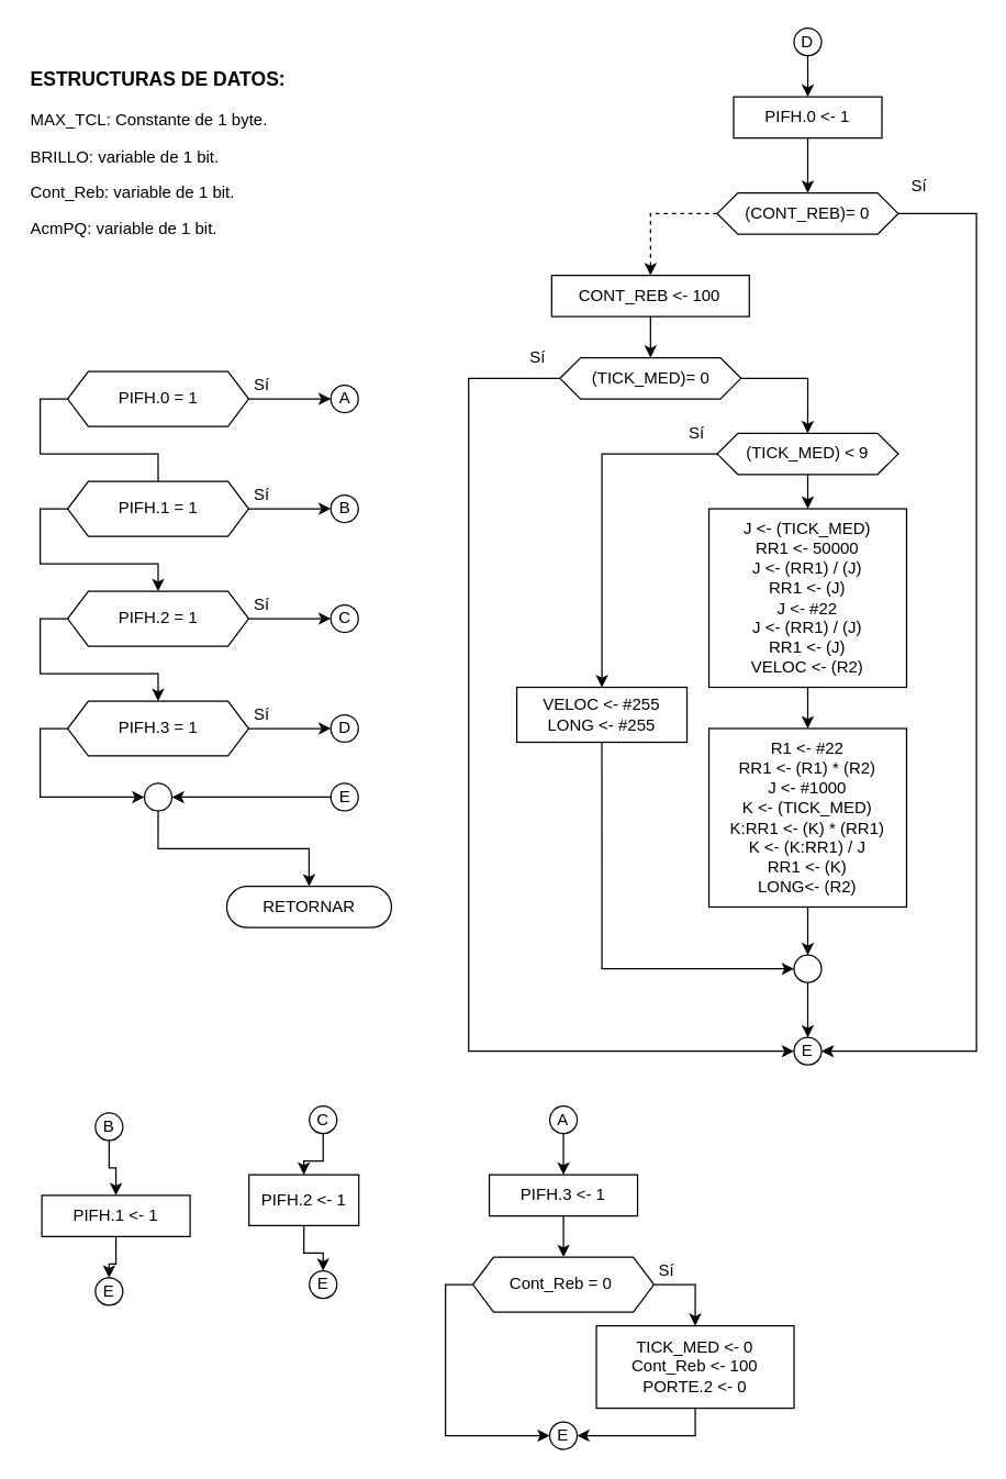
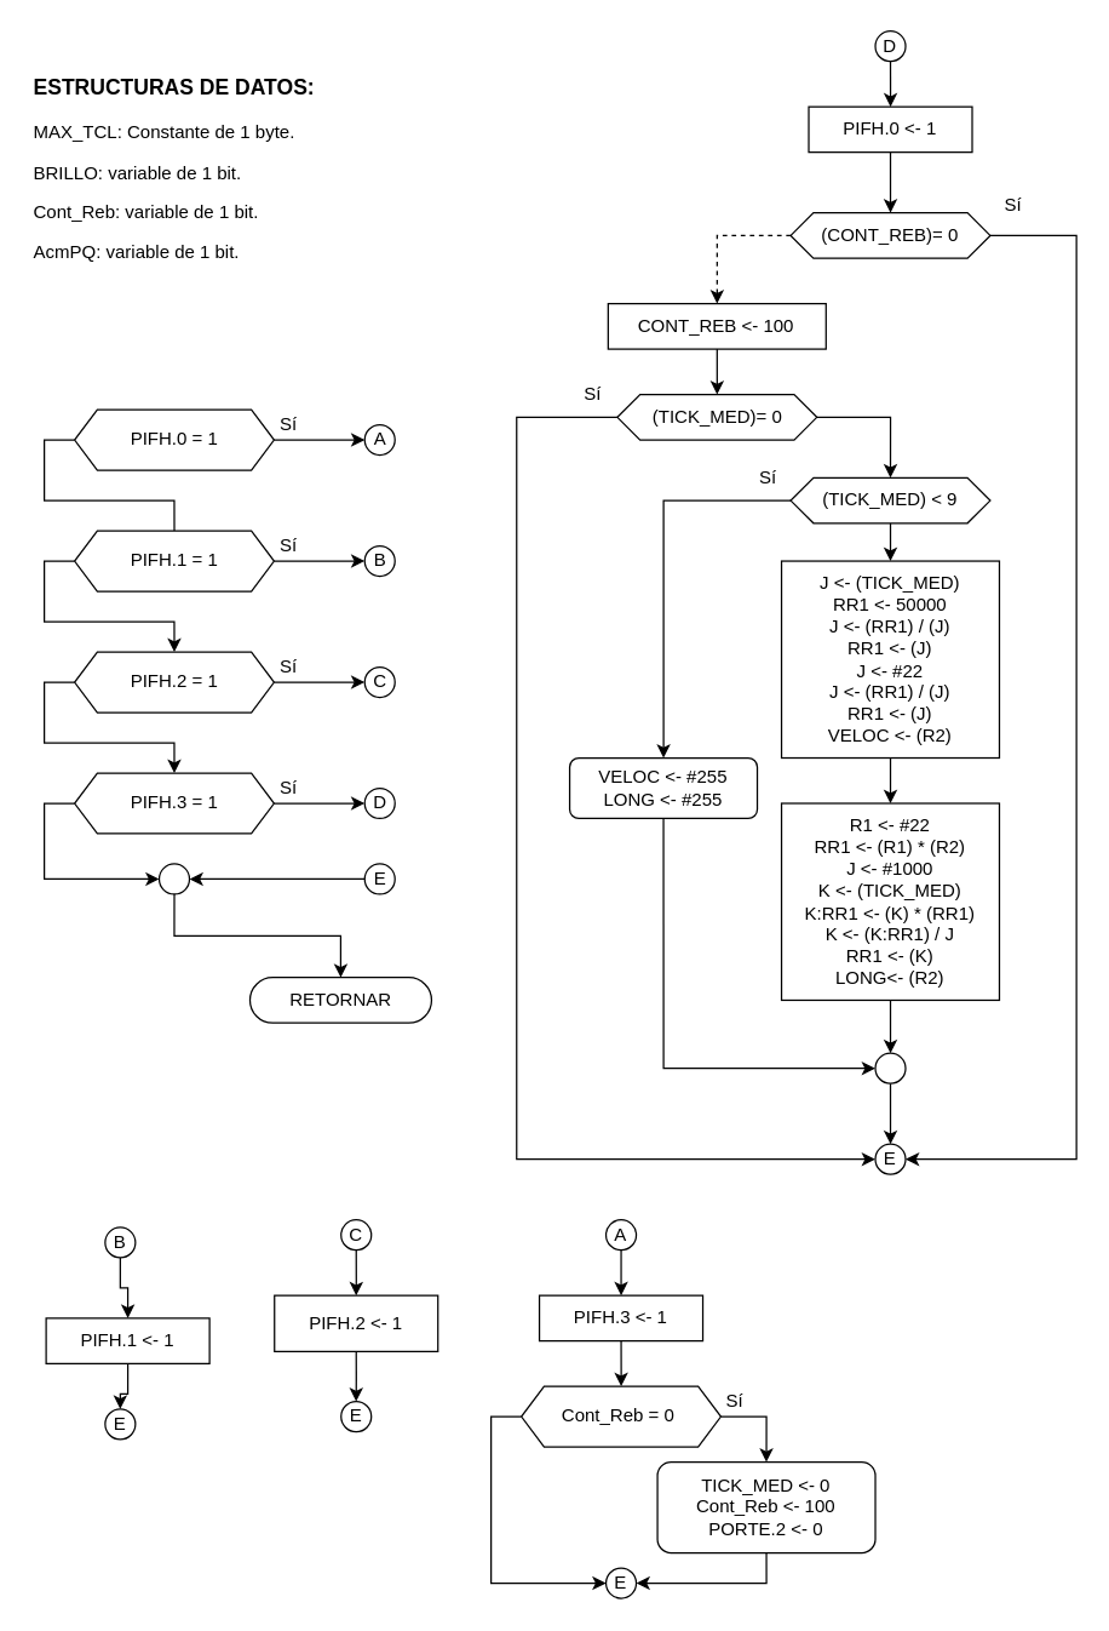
- <mxCell id="70" value="&lt;span&gt;VELOC &amp;lt;- #255&lt;br&gt;LONG &amp;lt;- #255&lt;br&gt;&lt;/span&gt;" style="rounded=0;whiteSpace=wrap;html=1;" vertex="1" parent="1"><mxGeometry x="376.05" y="500" width="124" height="40" as="geometry" /></mxCell>
+ <mxCell id="70" value="&lt;span&gt;VELOC &amp;lt;- #255&lt;br&gt;LONG &amp;lt;- #255&lt;br&gt;&lt;/span&gt;" style="whiteSpace=wrap;html=1;rounded=1;" vertex="1" parent="1"><mxGeometry x="376.05" y="500" width="124" height="40" as="geometry" /></mxCell>
- <mxCell id="45" value="&lt;span&gt;PIFH.2 &amp;lt;- 1&lt;br&gt;&lt;/span&gt;" style="rounded=0;whiteSpace=wrap;html=1;" parent="1" vertex="1"><mxGeometry x="180.94" y="855" width="80" height="37" as="geometry" /></mxCell>
+ <mxCell id="45" value="&lt;span&gt;PIFH.2 &amp;lt;- 1&lt;br&gt;&lt;/span&gt;" style="rounded=0;whiteSpace=wrap;html=1;" parent="1" vertex="1"><mxGeometry x="180.94" y="855" width="108.02" height="37" as="geometry" /></mxCell>
- <mxCell id="35" value="&lt;span&gt;TICK_MED &amp;lt;- 0&lt;br&gt;Cont_Reb &amp;lt;- 100&lt;br&gt;PORTE.2 &amp;lt;- 0&lt;br&gt;&lt;/span&gt;" style="rounded=0;whiteSpace=wrap;html=1;" parent="1" vertex="1"><mxGeometry x="434.07" y="965" width="144" height="60" as="geometry" /></mxCell>
+ <mxCell id="35" value="&lt;span&gt;TICK_MED &amp;lt;- 0&lt;br&gt;Cont_Reb &amp;lt;- 100&lt;br&gt;PORTE.2 &amp;lt;- 0&lt;br&gt;&lt;/span&gt;" style="whiteSpace=wrap;html=1;rounded=1;" parent="1" vertex="1"><mxGeometry x="434.07" y="965" width="144" height="60" as="geometry" /></mxCell>
